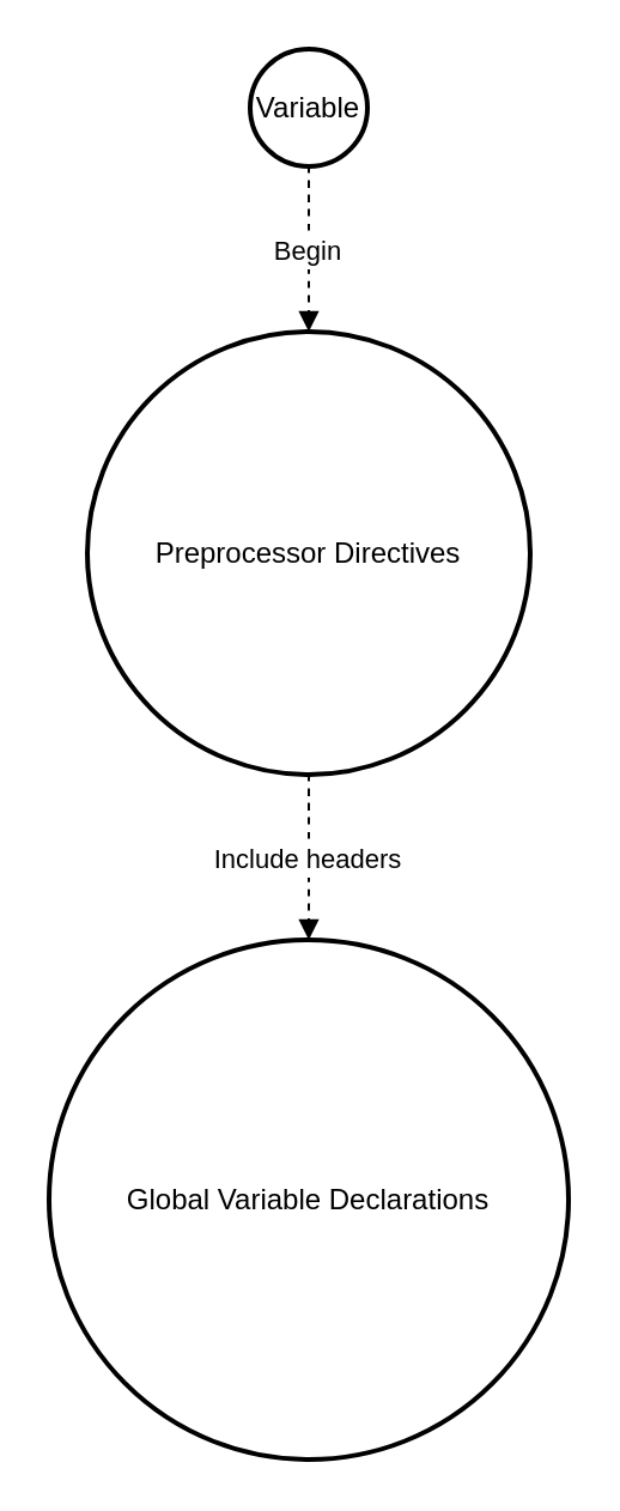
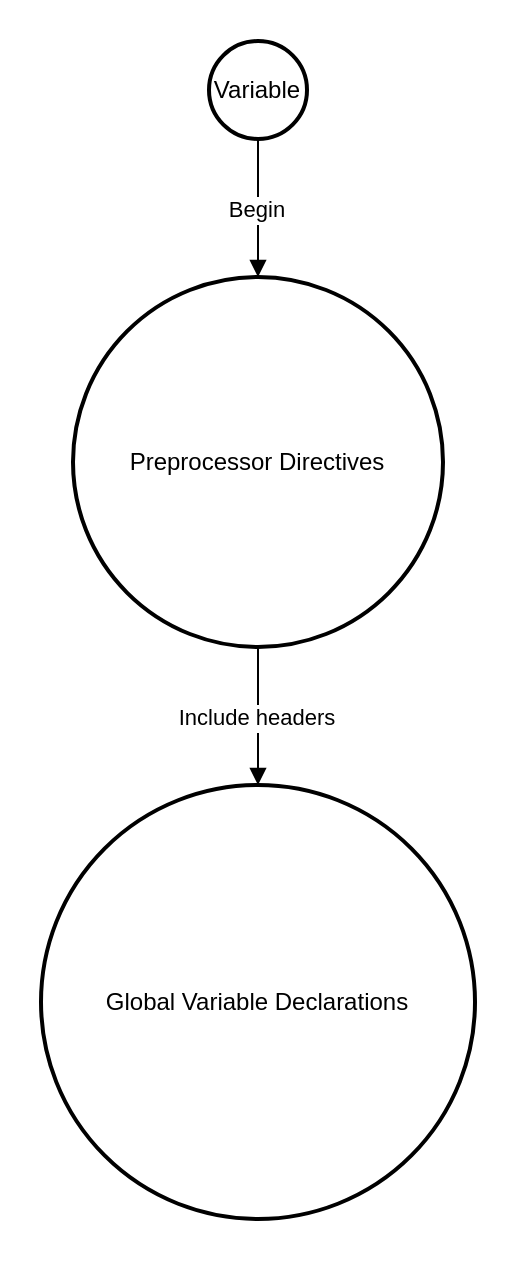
- <mxCell id="5" value="Begin" style="curved=1;startArrow=none;endArrow=block;exitX=0.5;exitY=1;entryX=0.5;entryY=0;dashed=1;" edge="1" parent="1" source="2" target="3"><mxGeometry relative="1" as="geometry"><Array as="points" /></mxGeometry></mxCell>
+ <mxCell id="5" value="Begin" style="curved=1;startArrow=none;endArrow=block;exitX=0.5;exitY=1;entryX=0.5;entryY=0;" edge="1" parent="1" source="2" target="3"><mxGeometry relative="1" as="geometry"><Array as="points" /></mxGeometry></mxCell>
- <mxCell id="6" value="Include headers" style="curved=1;startArrow=none;endArrow=block;exitX=0.5;exitY=1;entryX=0.5;entryY=0;dashed=1;" edge="1" parent="1" source="3" target="4"><mxGeometry relative="1" as="geometry"><Array as="points" /></mxGeometry></mxCell>
+ <mxCell id="6" value="Include headers" style="curved=1;startArrow=none;endArrow=block;exitX=0.5;exitY=1;entryX=0.5;entryY=0;" edge="1" parent="1" source="3" target="4"><mxGeometry relative="1" as="geometry"><Array as="points" /></mxGeometry></mxCell>
